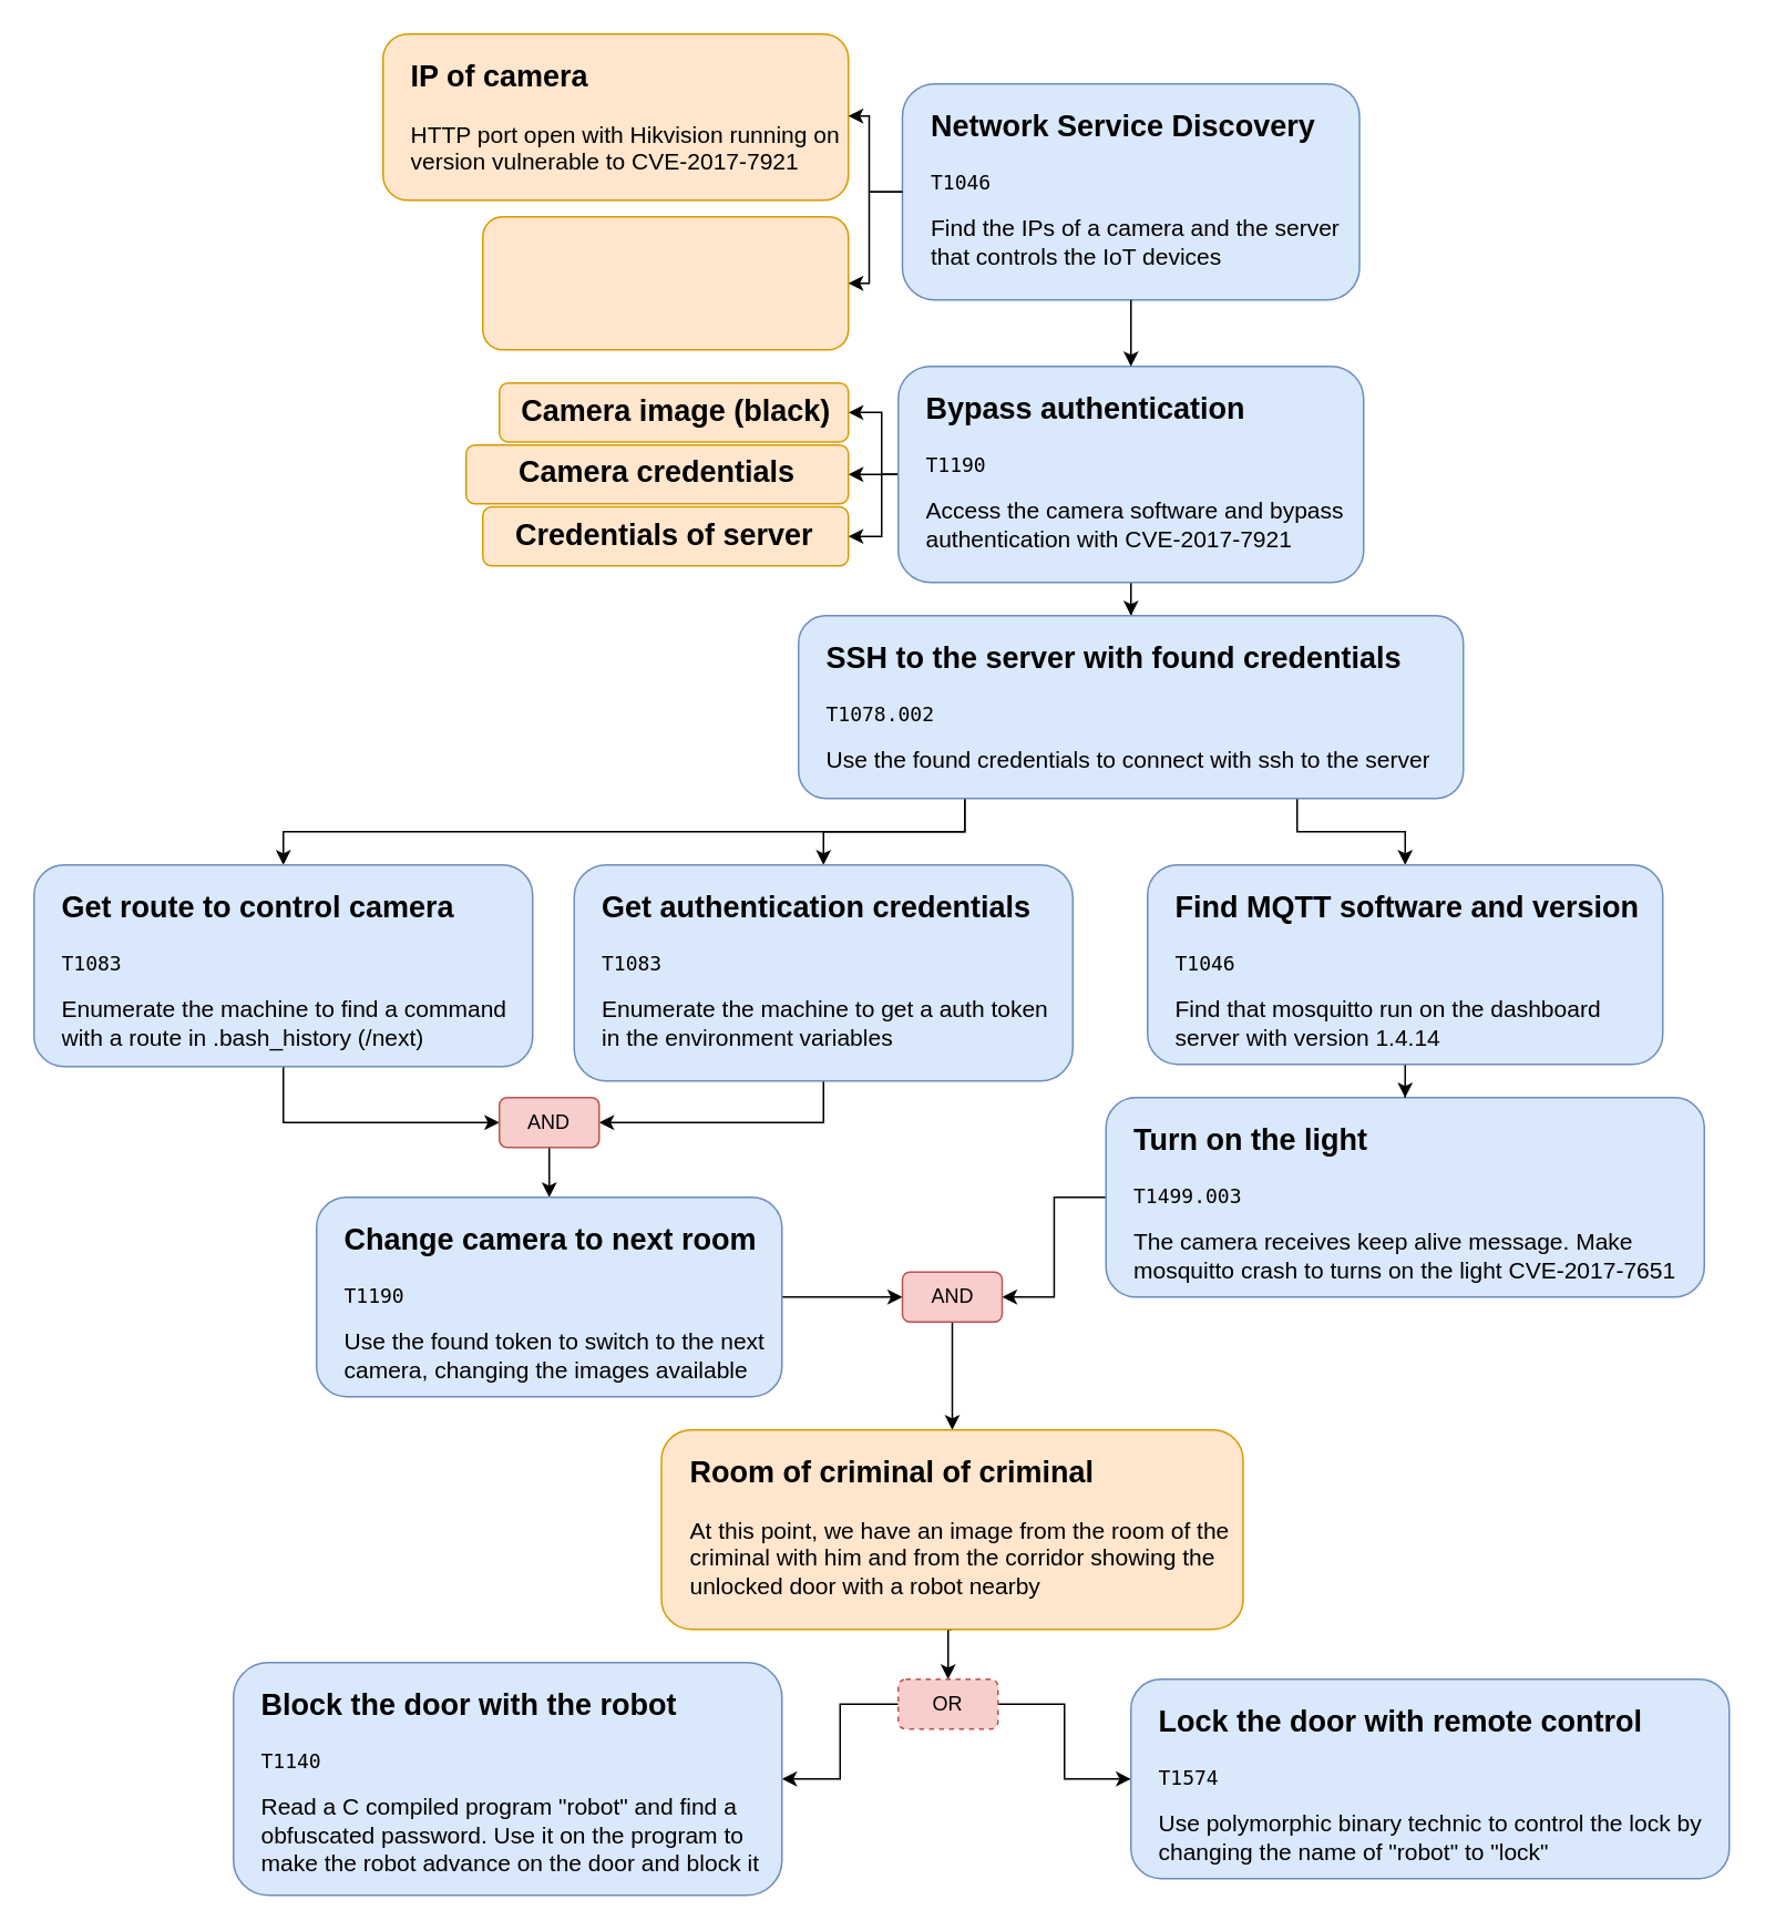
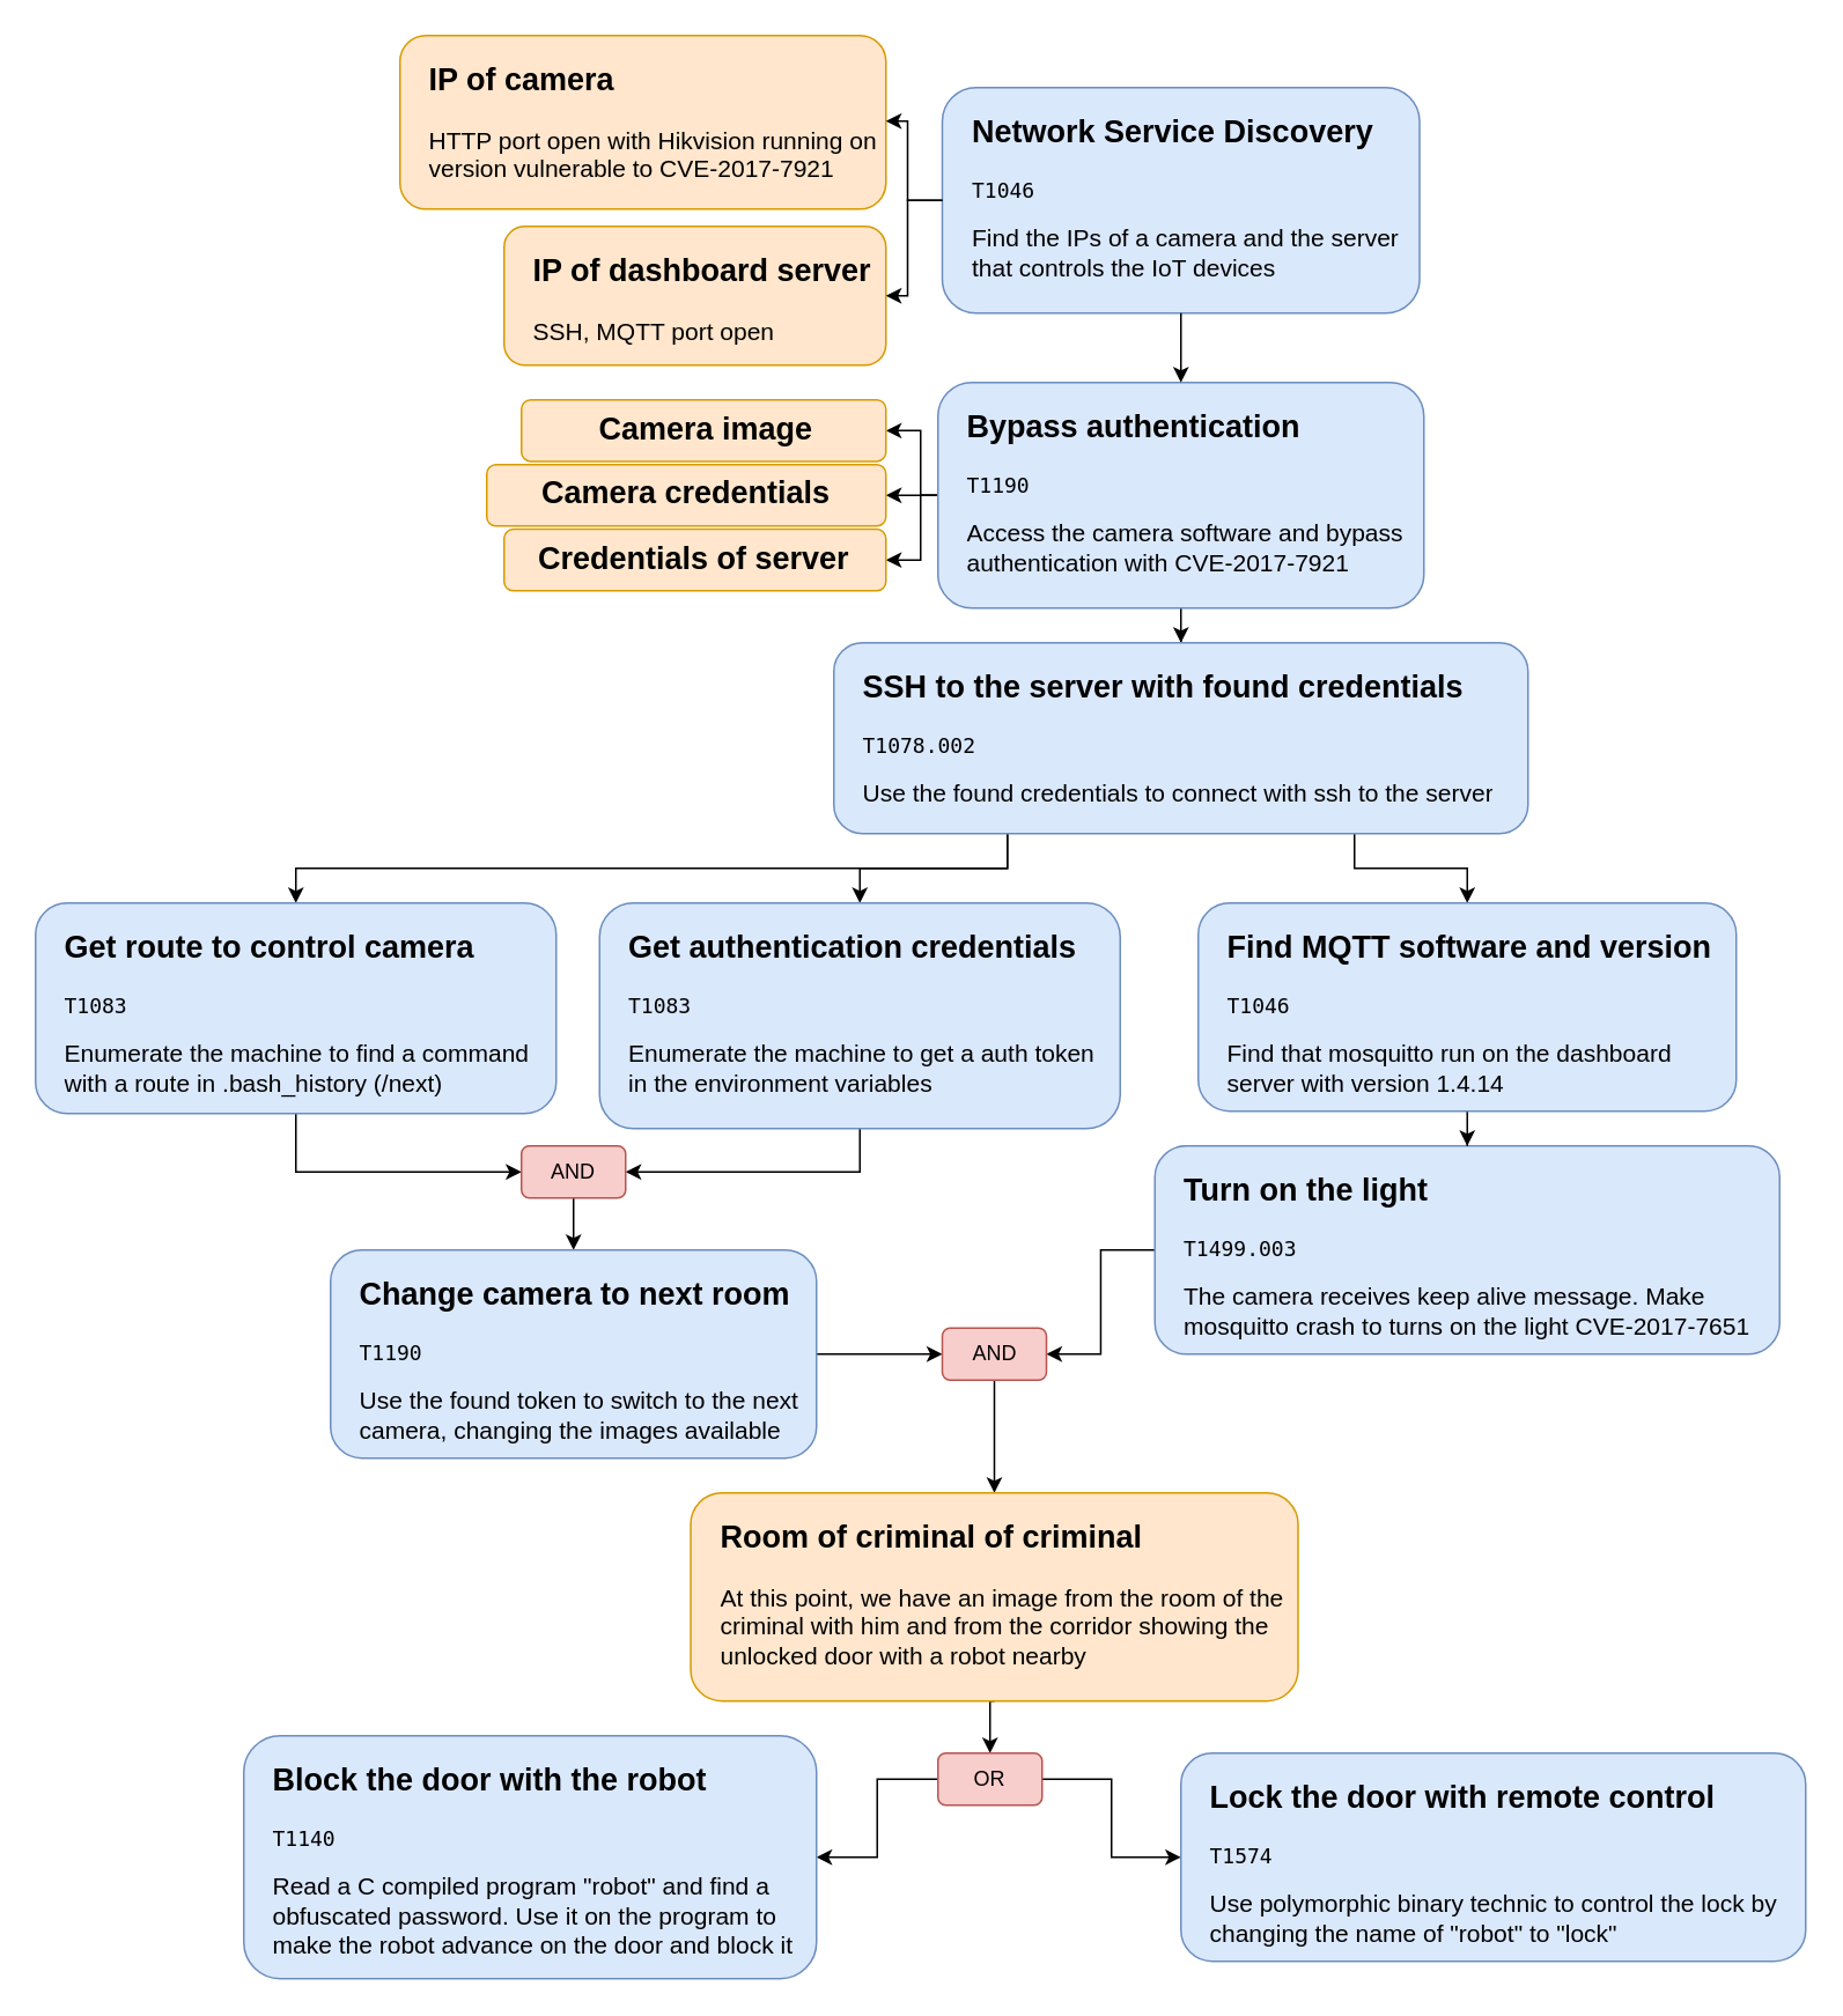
+ <mxCell id="39" value="&lt;h2 style=&quot;margin-top: 0px;&quot;&gt;IP of dashboard server&amp;nbsp;&lt;/h2&gt;&lt;pre style=&quot;margin-top: 0px;&quot;&gt;&lt;span style=&quot;font-size: 14px; background-color: transparent; color: light-dark(rgb(0, 0, 0), rgb(255, 255, 255)); font-family: Helvetica; white-space: normal;&quot;&gt;SSH, MQTT port open&lt;/span&gt;&lt;/pre&gt;" style="text;html=1;whiteSpace=wrap;overflow=hidden;rounded=0;container=0;" parent="37" vertex="1"><mxGeometry x="15" y="8.64" width="204" height="68.63" as="geometry" /></mxCell>
- <mxCell id="27" value="&lt;div&gt;&lt;h2 style=&quot;margin-top: 0px;&quot;&gt;Camera image (black)&lt;/h2&gt;&lt;/div&gt;" style="text;html=1;whiteSpace=wrap;overflow=hidden;rounded=0;container=0;align=center;" parent="25" vertex="1"><mxGeometry x="10.5" width="191.1" height="27.27" as="geometry" /></mxCell>
+ <mxCell id="27" value="&lt;div&gt;&lt;h2 style=&quot;margin-top: 0px;&quot;&gt;Camera image (password)&lt;/h2&gt;&lt;/div&gt;" style="text;html=1;whiteSpace=wrap;overflow=hidden;rounded=0;container=0;align=center;" parent="25" vertex="1"><mxGeometry x="10.5" width="191.1" height="27.27" as="geometry" /></mxCell>
- <mxCell id="24" value="OR" style="rounded=1;whiteSpace=wrap;html=1;fillColor=#f8cecc;strokeColor=#b85450;dashed=1;" parent="1" vertex="1"><mxGeometry x="540" y="1010" width="60" height="30" as="geometry" /></mxCell>
+ <mxCell id="24" value="OR" style="rounded=1;whiteSpace=wrap;html=1;fillColor=#f8cecc;strokeColor=#b85450;" parent="1" vertex="1"><mxGeometry x="540" y="1010" width="60" height="30" as="geometry" /></mxCell>
